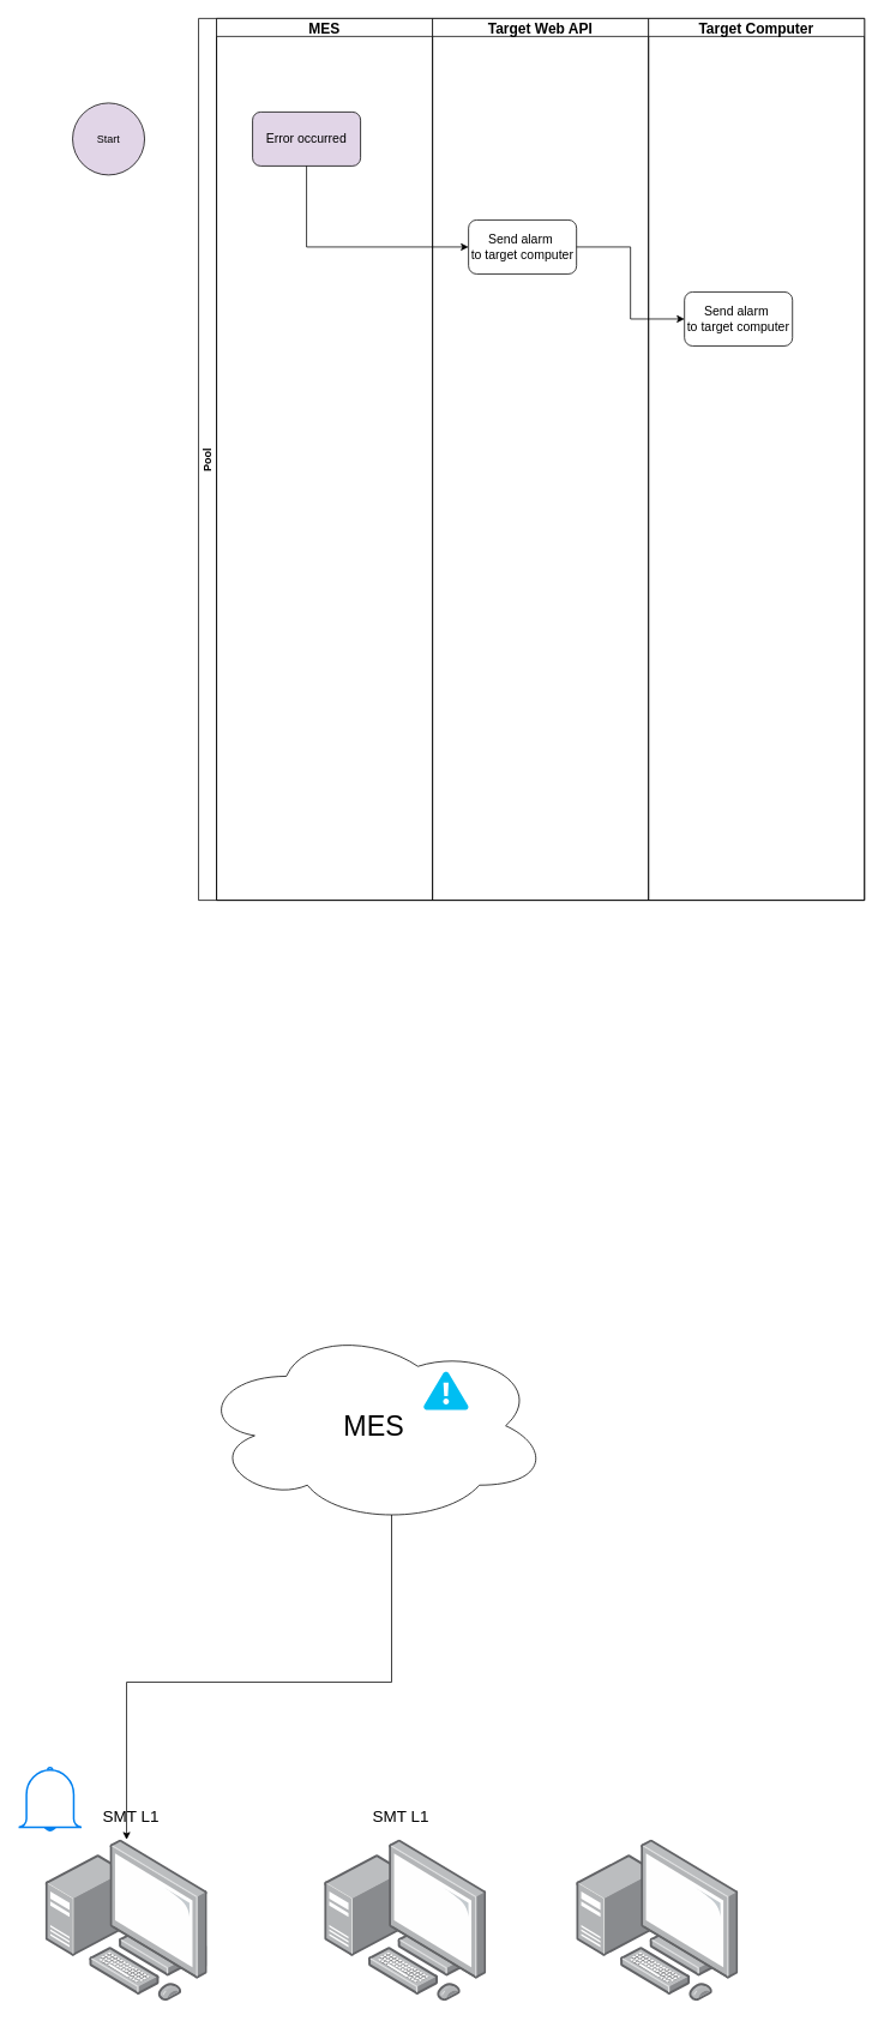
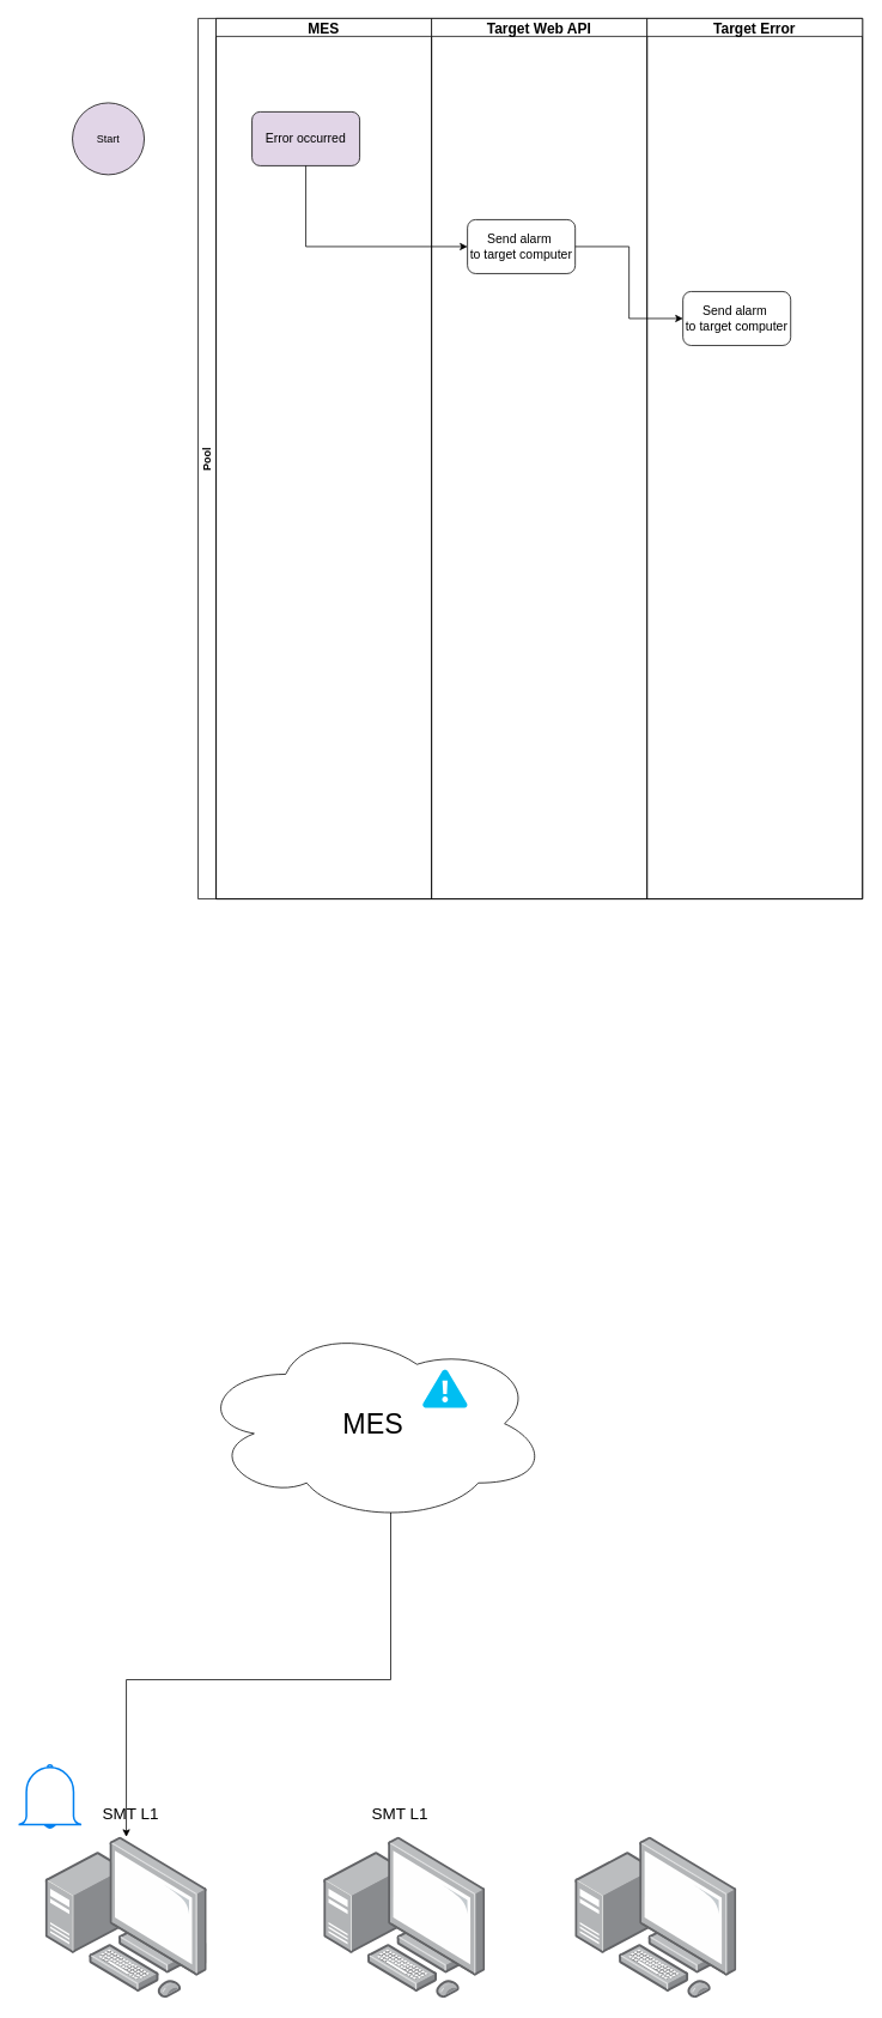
- <mxCell id="7" value="Target Computer" style="swimlane;startSize=20;fontSize=16;" vertex="1" parent="2"><mxGeometry x="500" width="240" height="980" as="geometry" /></mxCell>
+ <mxCell id="7" value="Target Error" style="swimlane;startSize=20;fontSize=16;" vertex="1" parent="2"><mxGeometry x="500" width="240" height="980" as="geometry" /></mxCell>
